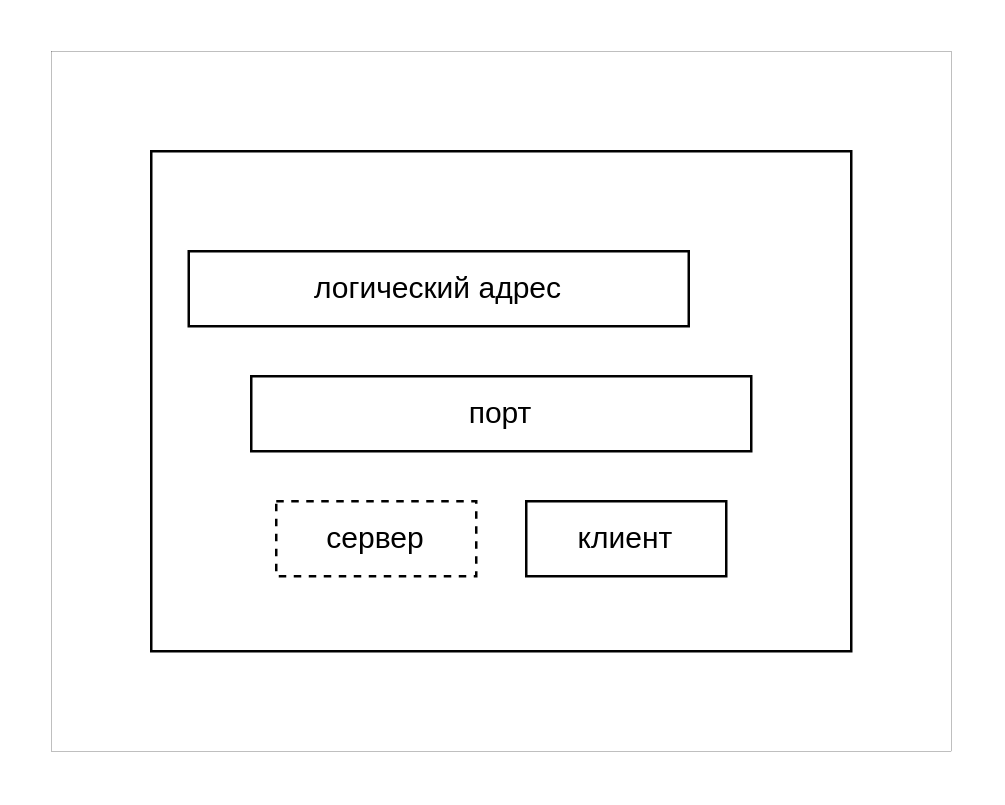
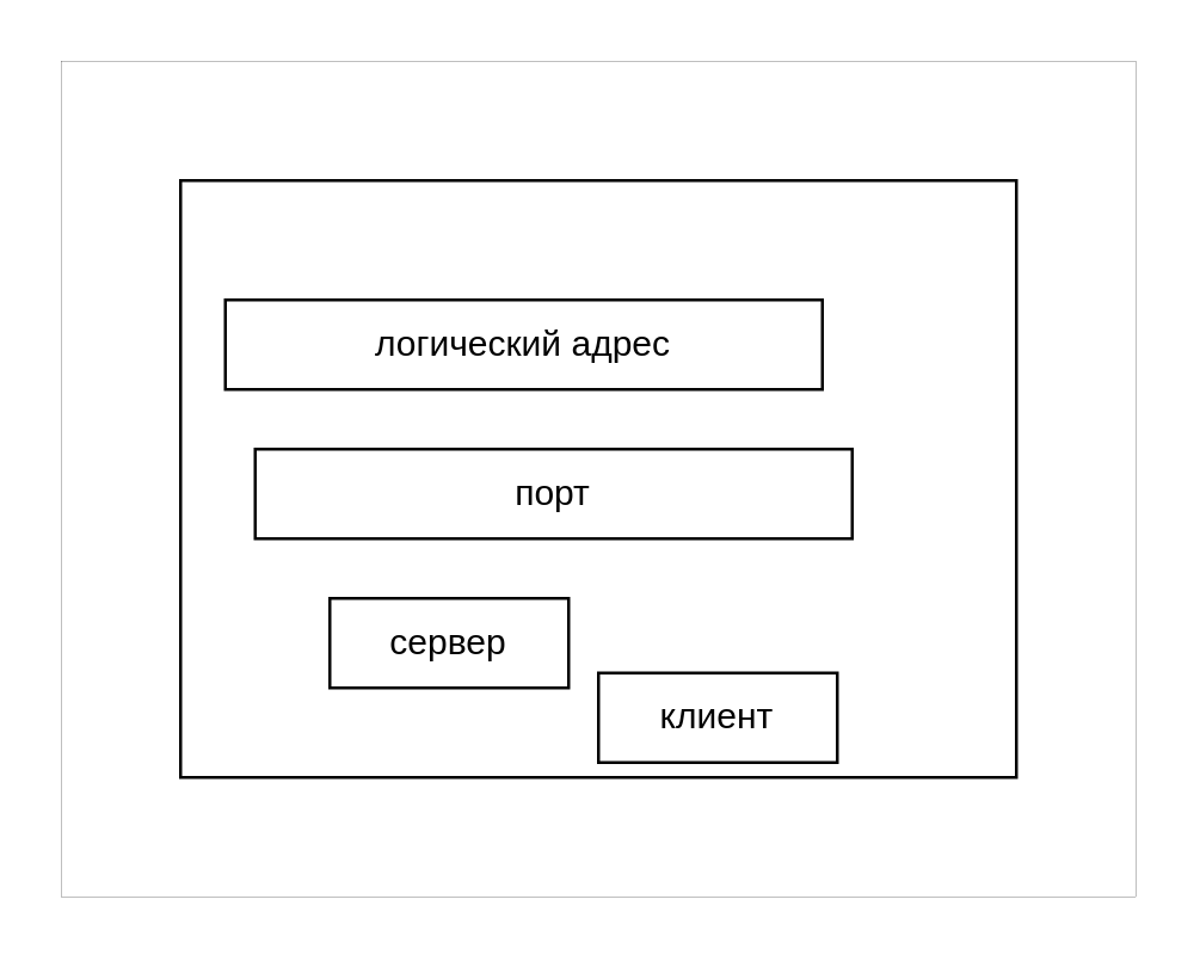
- <mxCell id="5" value="порт" style="rounded=0;whiteSpace=wrap;html=1;" parent="1" vertex="1"><mxGeometry x="100" y="150" width="200" height="30" as="geometry" /></mxCell>
+ <mxCell id="5" value="порт" style="rounded=0;whiteSpace=wrap;html=1;" parent="1" vertex="1"><mxGeometry x="85" y="150" width="200" height="30" as="geometry" /></mxCell>
- <mxCell id="6" value="сервер" style="rounded=0;whiteSpace=wrap;html=1;dashed=1;" parent="1" vertex="1"><mxGeometry x="110" y="200" width="80" height="30" as="geometry" /></mxCell>
+ <mxCell id="6" value="сервер" style="rounded=0;whiteSpace=wrap;html=1;" parent="1" vertex="1"><mxGeometry x="110" y="200" width="80" height="30" as="geometry" /></mxCell>
- <mxCell id="7" value="клиент" style="rounded=0;whiteSpace=wrap;html=1;" parent="1" vertex="1"><mxGeometry x="210" y="200" width="80" height="30" as="geometry" /></mxCell>
+ <mxCell id="7" value="клиент" style="rounded=0;whiteSpace=wrap;html=1;" parent="1" vertex="1"><mxGeometry x="200" y="225" width="80" height="30" as="geometry" /></mxCell>
